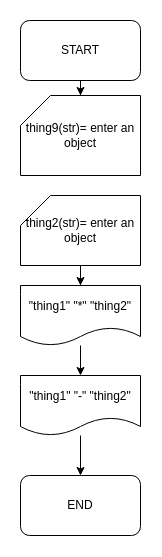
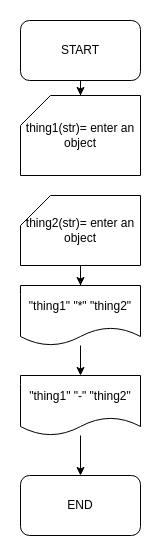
- <mxCell id="6" value="thing9(str)= enter an object" style="shape=card;whiteSpace=wrap;html=1;" vertex="1" parent="1"><mxGeometry x="20" y="95" width="120" height="80" as="geometry" /></mxCell>
+ <mxCell id="6" value="thing1(str)= enter an object" style="shape=card;whiteSpace=wrap;html=1;" vertex="1" parent="1"><mxGeometry x="20" y="95" width="120" height="80" as="geometry" /></mxCell>
